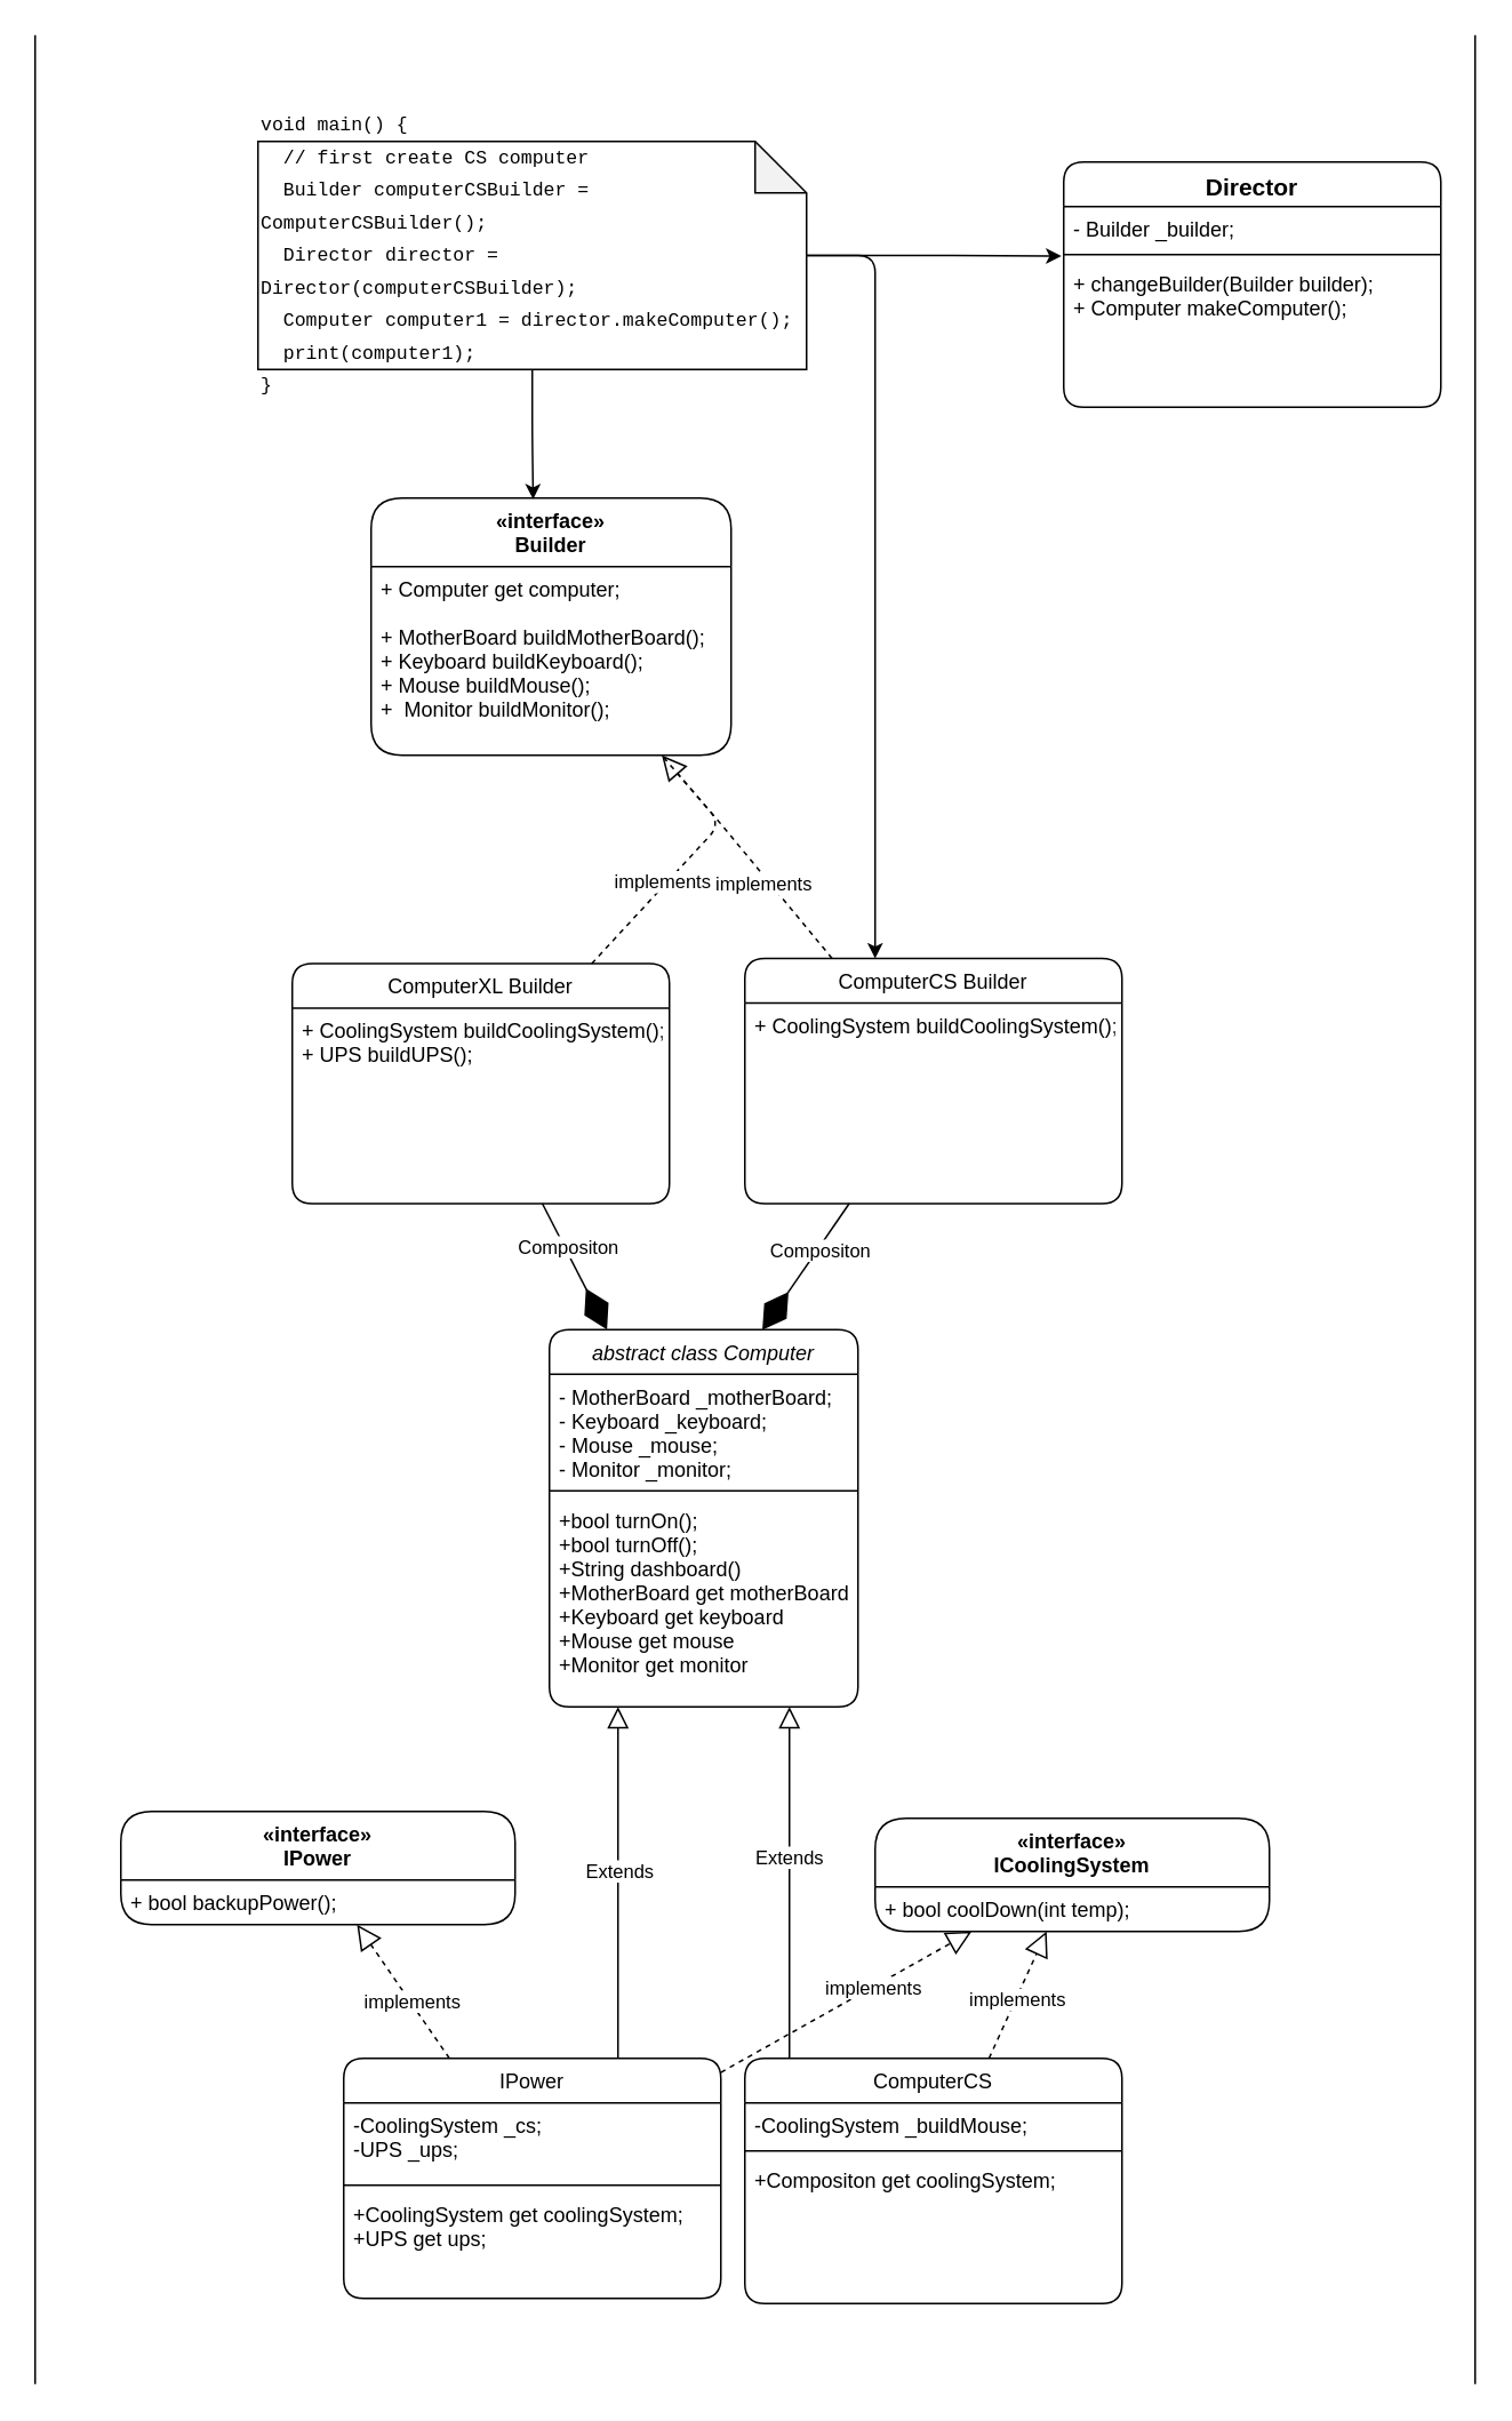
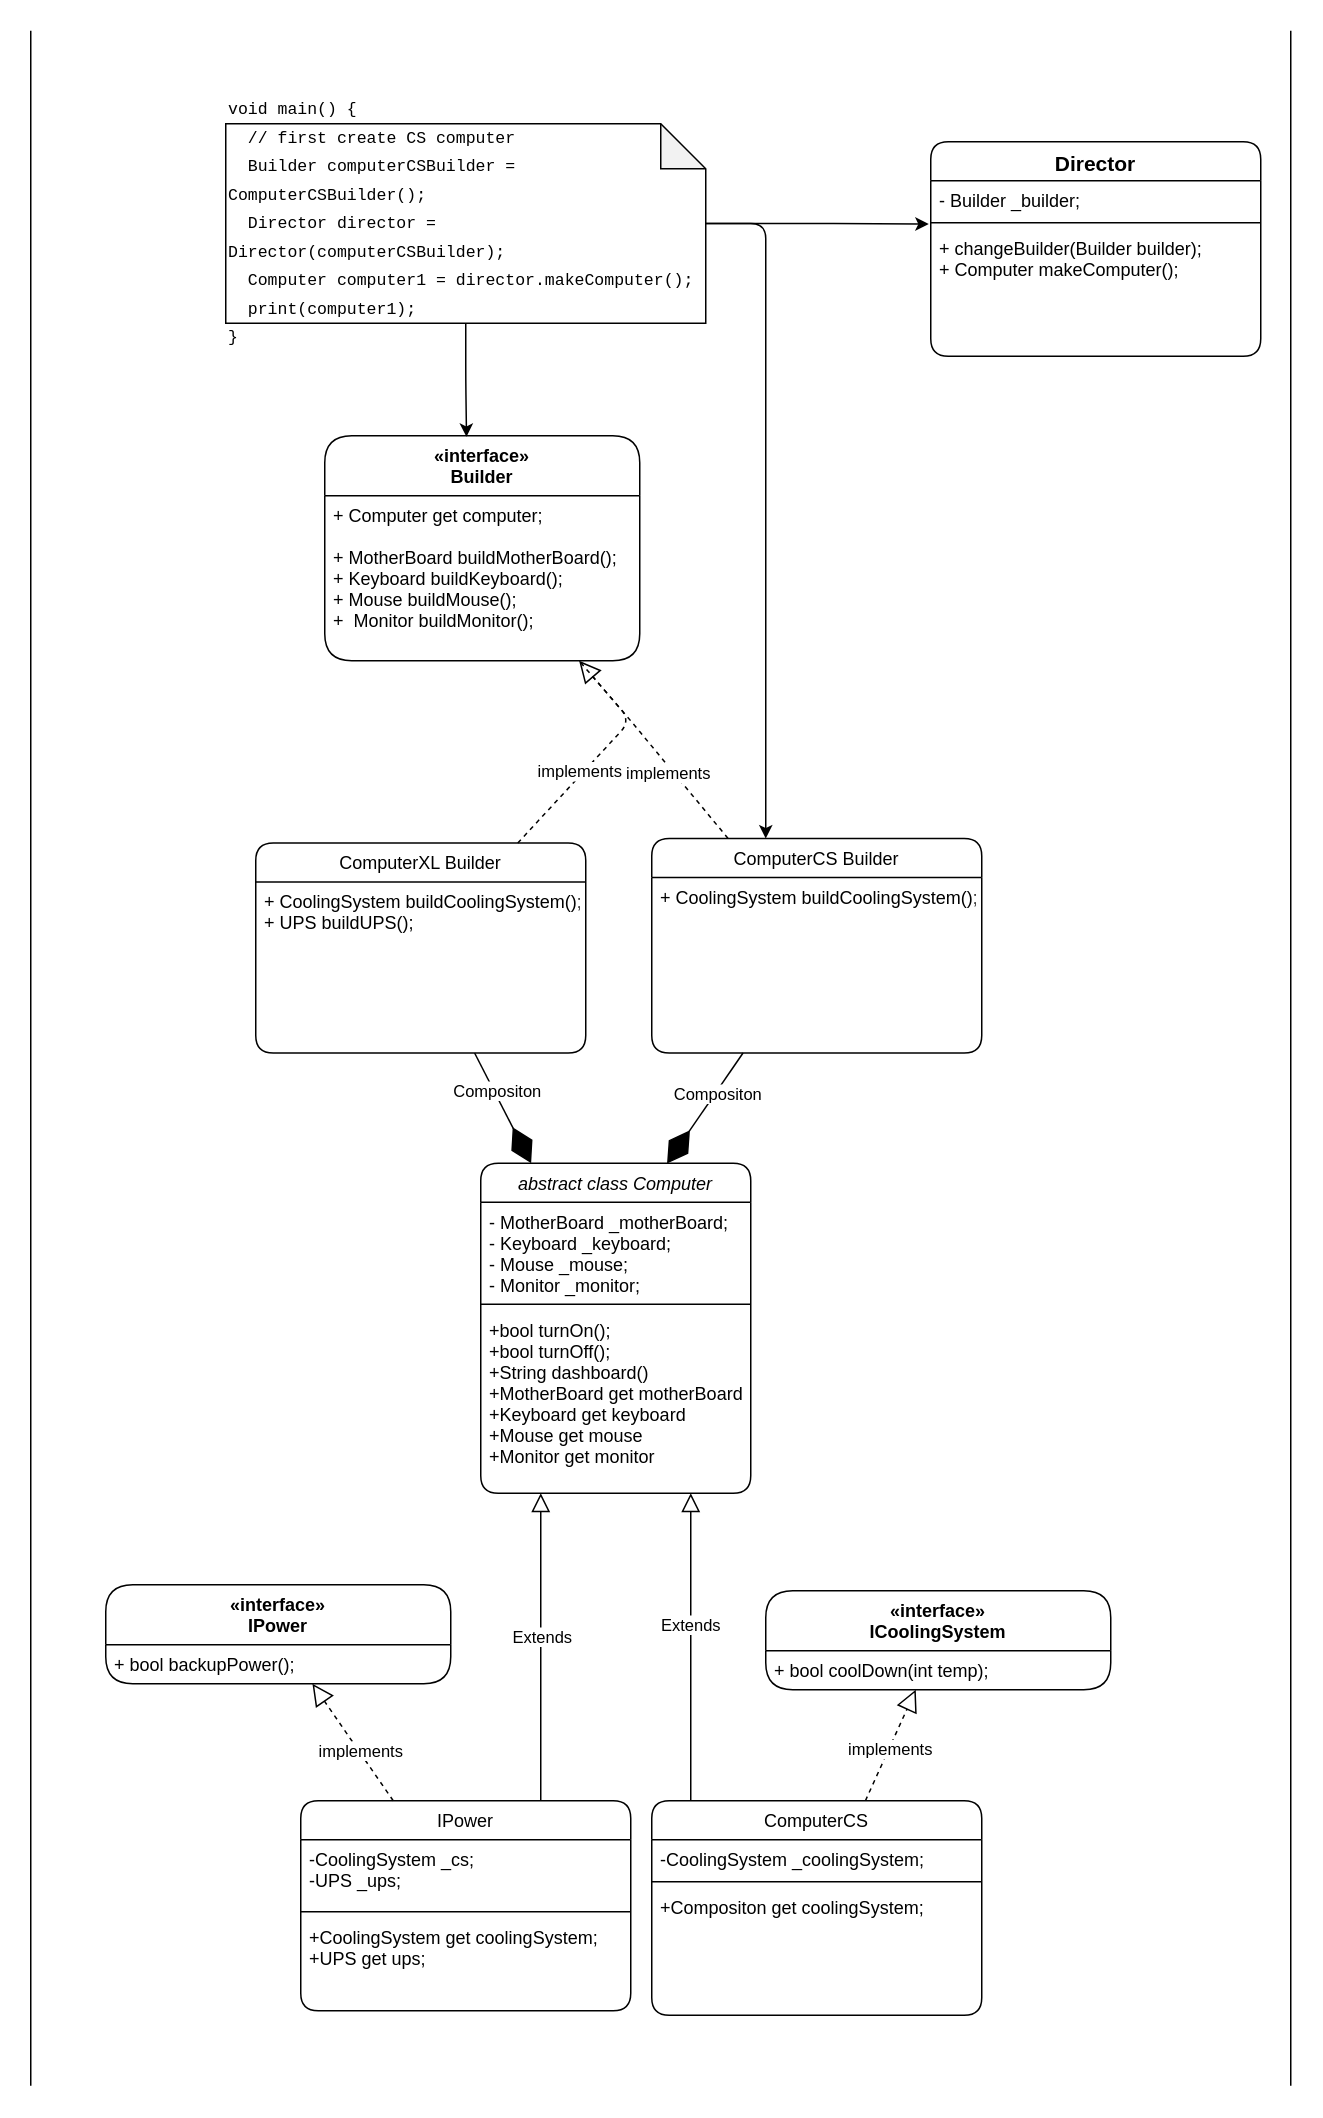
- <mxCell id="22" value="" style="endArrow=block;dashed=1;endFill=0;endSize=12;html=1;rounded=1;" parent="1" source="6" target="18" edge="1"><mxGeometry width="160" relative="1" as="geometry"><mxPoint x="410" y="859" as="sourcePoint" /><mxPoint x="570" y="859" as="targetPoint" /></mxGeometry></mxCell>
- <mxCell id="23" value="implements" style="edgeLabel;html=1;align=center;verticalAlign=middle;resizable=0;points=[];rounded=1;" parent="22" vertex="1" connectable="0"><mxGeometry x="0.212" relative="1" as="geometry"><mxPoint as="offset" /></mxGeometry></mxCell>
- <mxCell id="15" value="-CoolingSystem _buildMouse;" style="text;align=left;verticalAlign=top;spacingLeft=4;spacingRight=4;overflow=hidden;rotatable=0;points=[[0,0.5],[1,0.5]];portConstraint=eastwest;rounded=1;" parent="14" vertex="1"><mxGeometry y="26" width="220" height="24" as="geometry" /></mxCell>
+ <mxCell id="15" value="-CoolingSystem _coolingSystem;" style="text;align=left;verticalAlign=top;spacingLeft=4;spacingRight=4;overflow=hidden;rotatable=0;points=[[0,0.5],[1,0.5]];portConstraint=eastwest;rounded=1;" parent="14" vertex="1"><mxGeometry y="26" width="220" height="24" as="geometry" /></mxCell>
